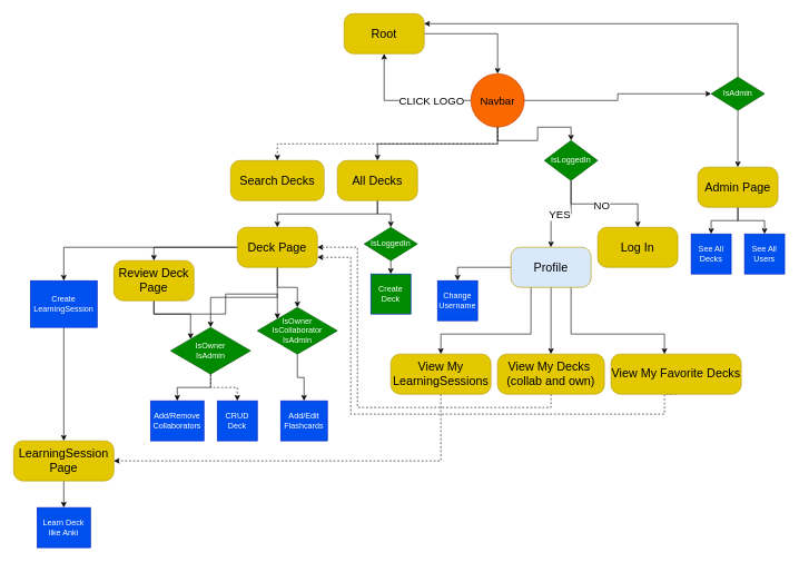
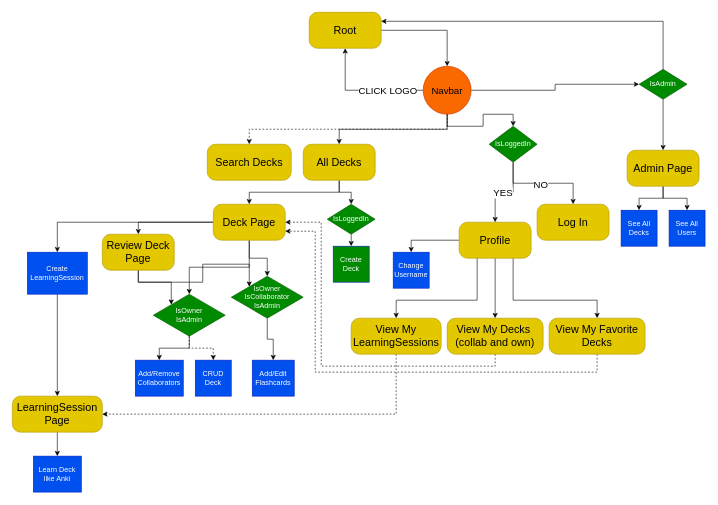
- <mxCell id="12" value="&lt;font style=&quot;font-size: 18px;&quot;&gt;Profile&lt;/font&gt;" style="rounded=1;whiteSpace=wrap;html=1;arcSize=23;fillColor=#dae8fc;fontColor=#000000;strokeColor=#B09500;" parent="1" vertex="1"><mxGeometry x="765" y="370" width="120" height="60" as="geometry" /></mxCell>
+ <mxCell id="12" value="&lt;font style=&quot;font-size: 18px;&quot;&gt;Profile&lt;/font&gt;" style="rounded=1;whiteSpace=wrap;html=1;arcSize=23;fillColor=#e3c800;fontColor=#000000;strokeColor=#B09500;" parent="1" vertex="1"><mxGeometry x="765" y="370" width="120" height="60" as="geometry" /></mxCell>
- <mxCell id="64" value="&lt;font style=&quot;font-size: 18px;&quot;&gt;View My Favorite Decks&lt;/font&gt;" style="rounded=1;whiteSpace=wrap;html=1;arcSize=23;fillColor=#e3c800;fontColor=#000000;strokeColor=#B09500;" vertex="1" parent="1"><mxGeometry x="915" y="530" width="195" height="60" as="geometry" /></mxCell>
+ <mxCell id="64" value="&lt;font style=&quot;font-size: 18px;&quot;&gt;View My Favorite Decks&lt;/font&gt;" style="rounded=1;whiteSpace=wrap;html=1;arcSize=23;fillColor=#e3c800;fontColor=#000000;strokeColor=#B09500;" vertex="1" parent="1"><mxGeometry x="915" y="530" width="160" height="60" as="geometry" /></mxCell>
